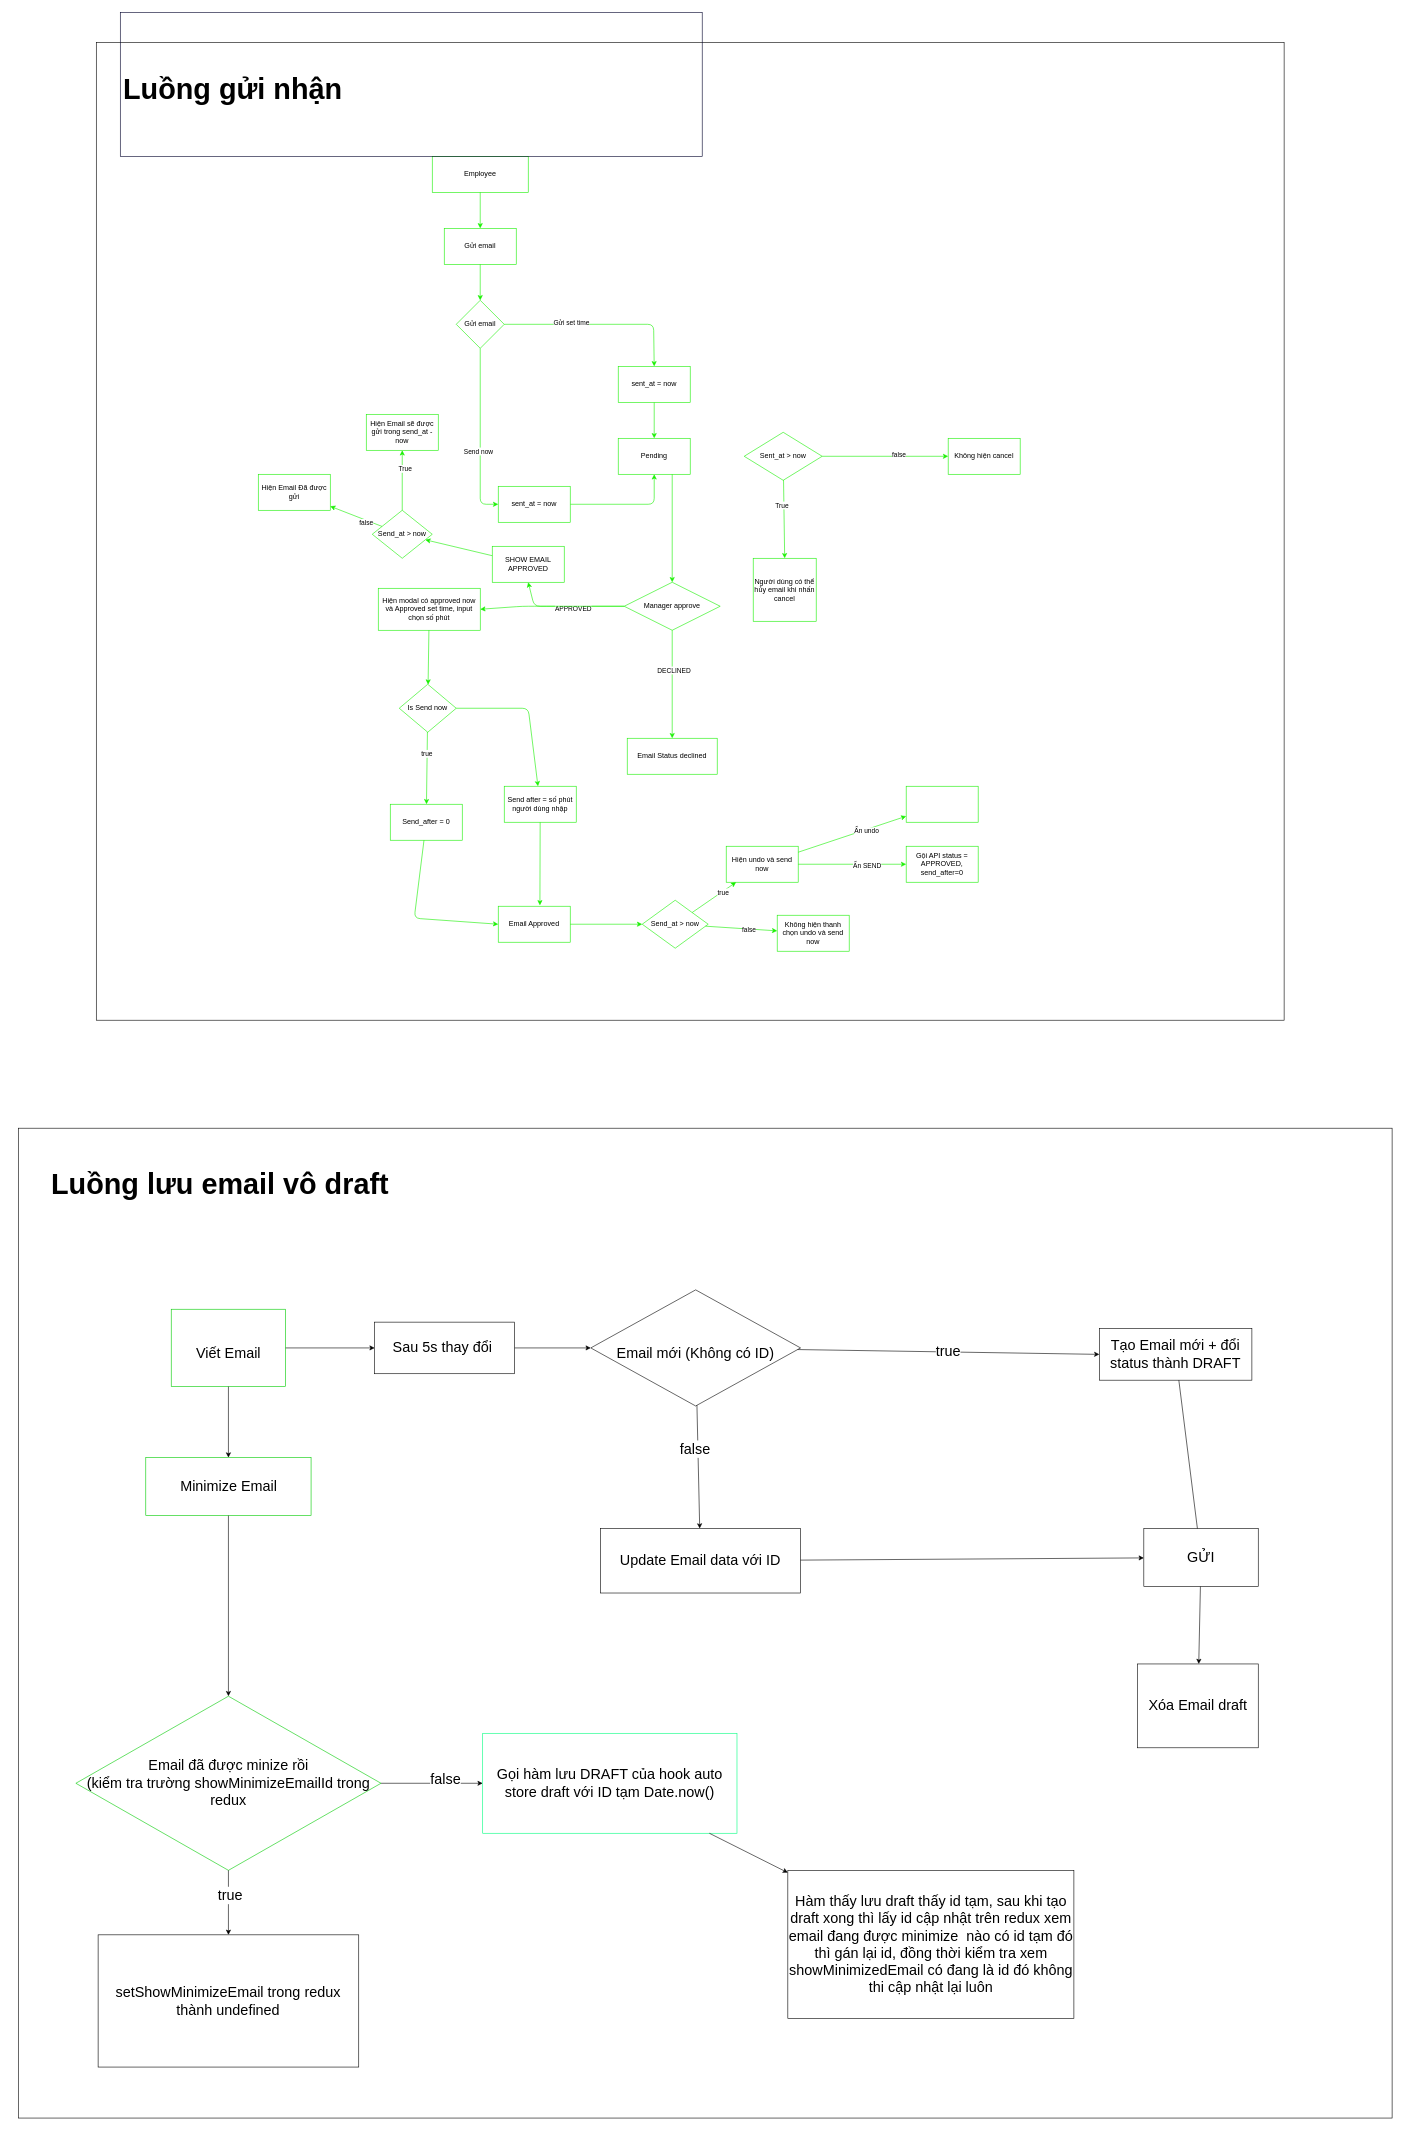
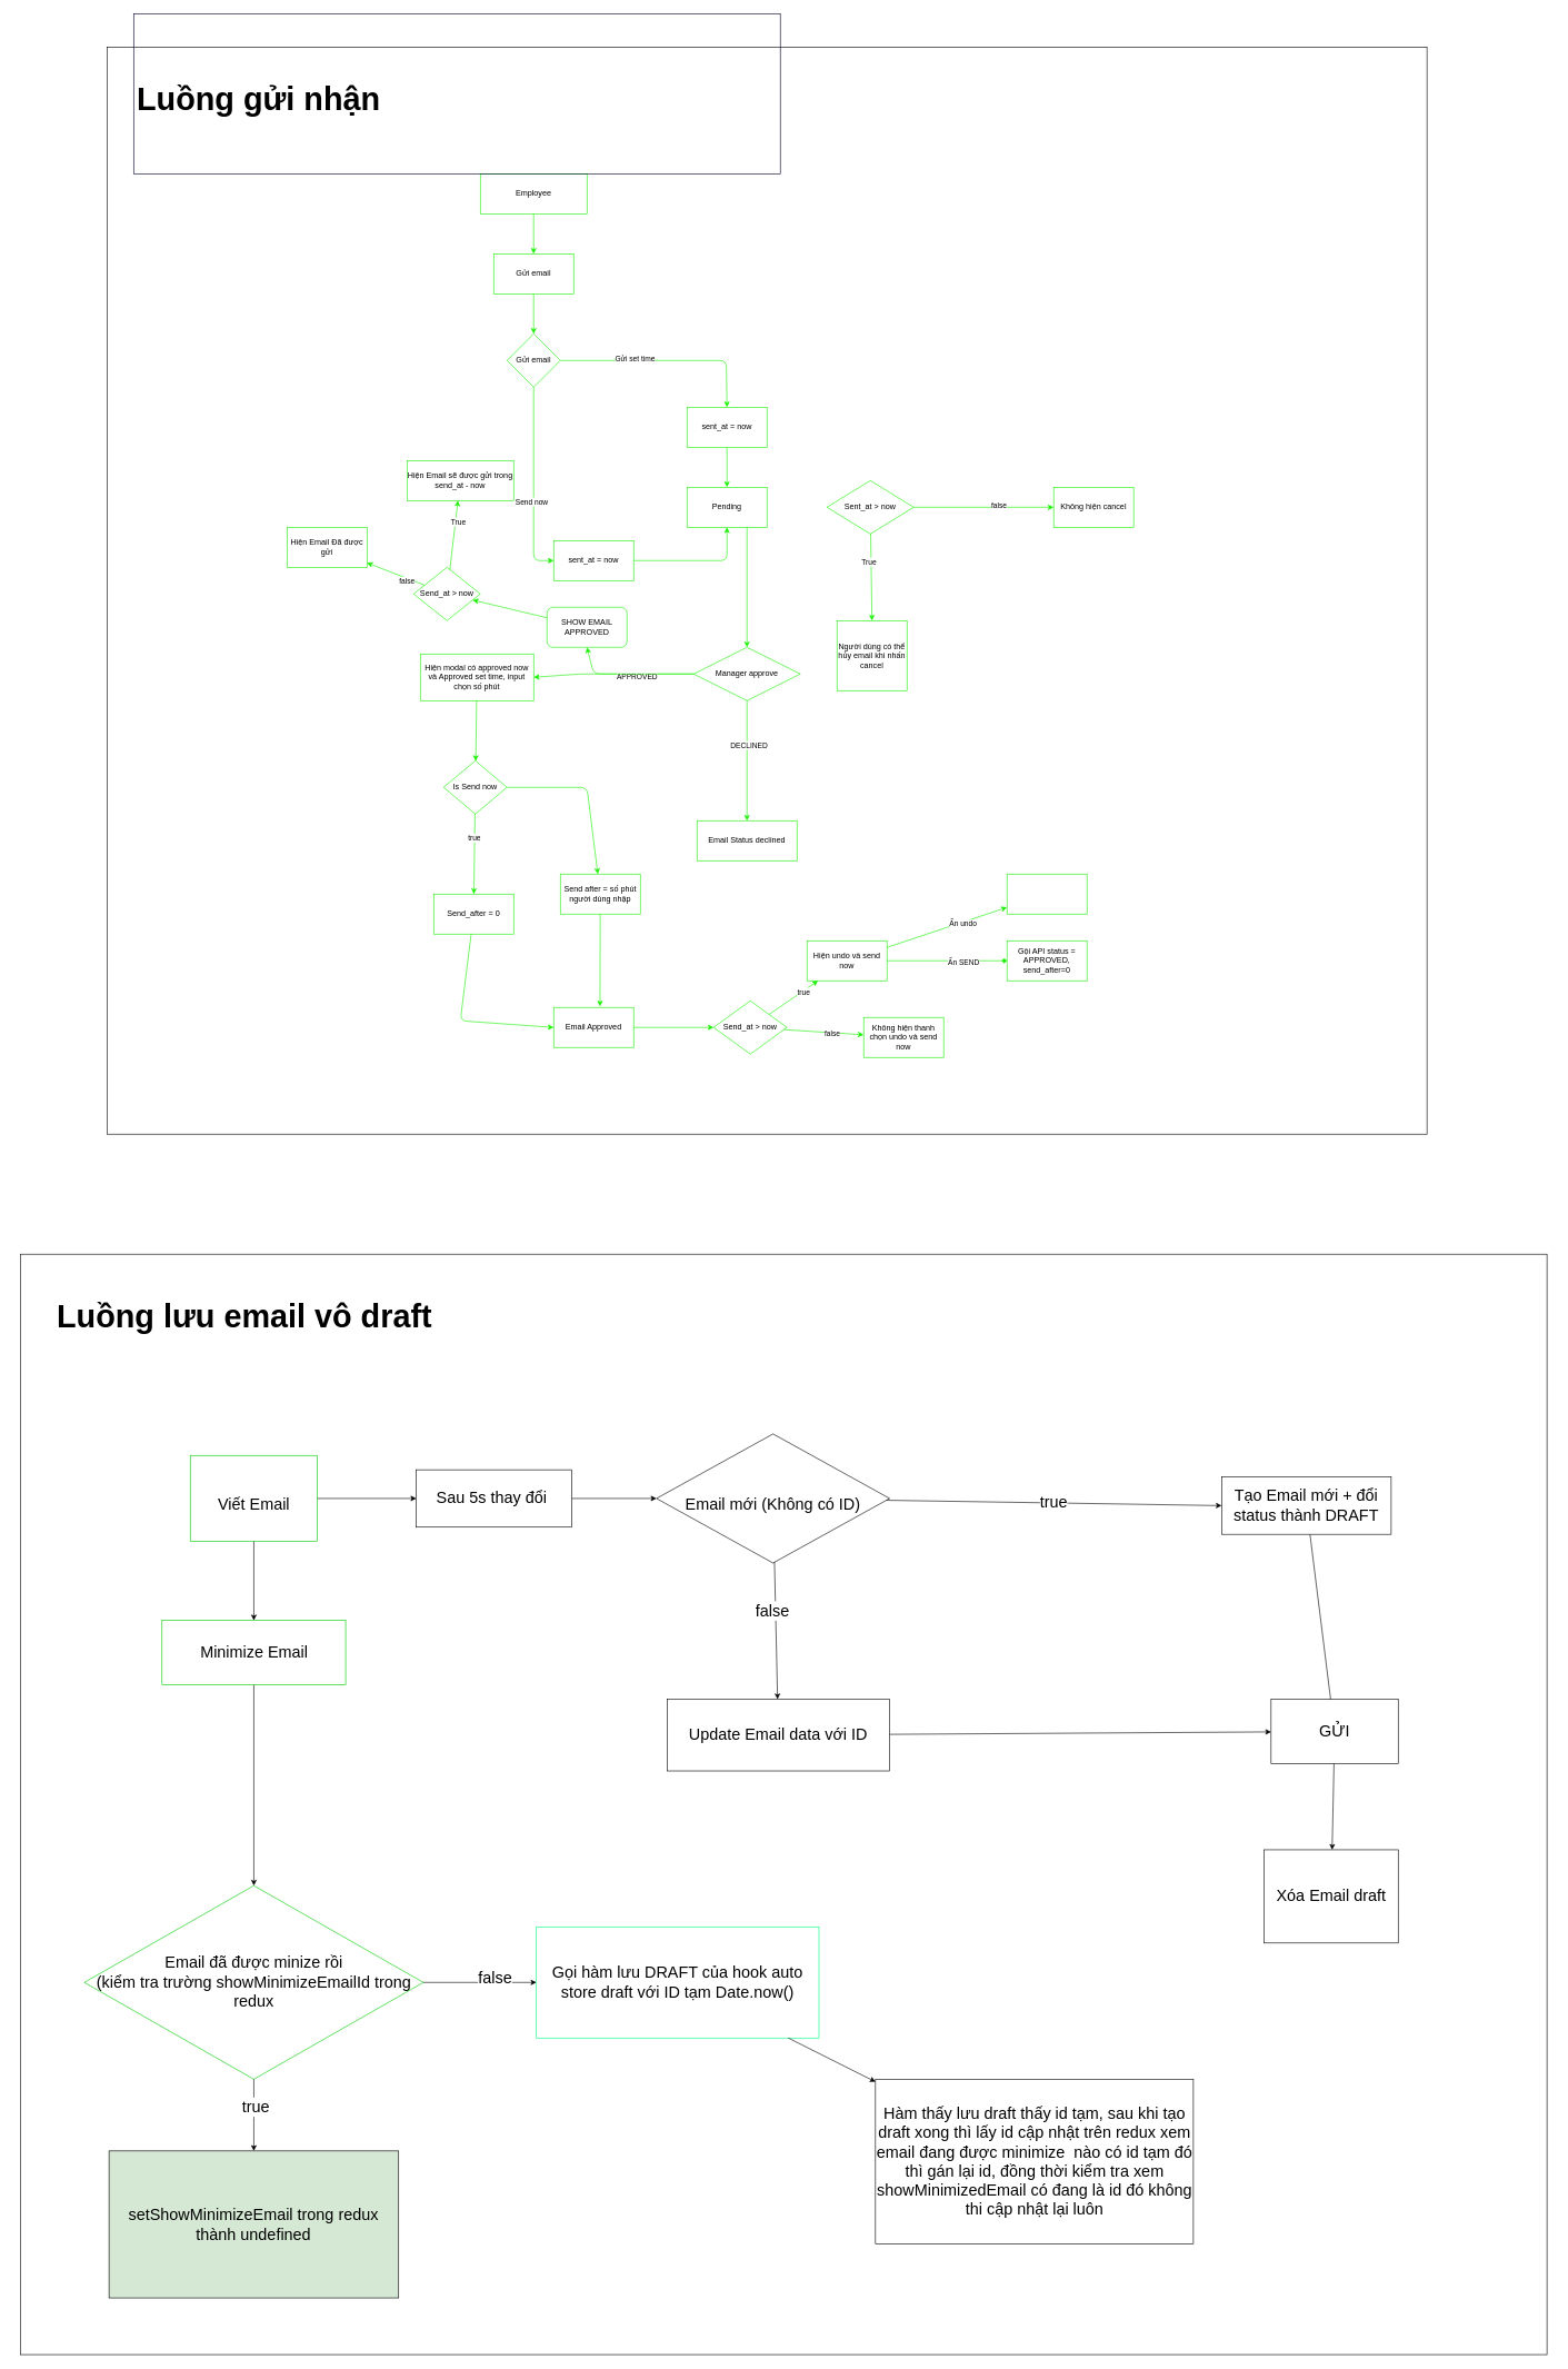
- <mxCell id="55" value="Hiện Email sẽ được gửi trong send_at - now" style="rounded=0;whiteSpace=wrap;html=1;strokeColor=#18F000;" parent="2" vertex="1"><mxGeometry x="450" y="670" width="120" height="60" as="geometry" /></mxCell>
+ <mxCell id="55" value="Hiện Email sẽ được gửi trong send_at - now" style="rounded=0;whiteSpace=wrap;html=1;strokeColor=#18F000;" parent="2" vertex="1"><mxGeometry x="450" y="670" width="160" height="60" as="geometry" /></mxCell>
- <mxCell id="51" value="SHOW EMAIL APPROVED" style="whiteSpace=wrap;html=1;strokeColor=#18F000;" parent="2" vertex="1"><mxGeometry x="660" y="890" width="120" height="60" as="geometry" /></mxCell>
+ <mxCell id="51" value="SHOW EMAIL APPROVED" style="whiteSpace=wrap;html=1;strokeColor=#18F000;rounded=1;" parent="2" vertex="1"><mxGeometry x="660" y="890" width="120" height="60" as="geometry" /></mxCell>
- <mxCell id="62" style="edgeStyle=none;html=1;strokeColor=#18F000;" parent="2" source="45" target="61" edge="1"><mxGeometry relative="1" as="geometry"><mxPoint x="1380" y="1420.005" as="targetPoint" /></mxGeometry></mxCell>
+ <mxCell id="62" style="edgeStyle=none;html=1;strokeColor=#18F000;endArrow=diamond;" parent="2" source="45" target="61" edge="1"><mxGeometry relative="1" as="geometry"><mxPoint x="1380" y="1420.005" as="targetPoint" /></mxGeometry></mxCell>
- <mxCell id="89" value="setShowMinimizeEmail trong redux thành undefined" style="rounded=0;whiteSpace=wrap;html=1;fontSize=24;" parent="68" vertex="1"><mxGeometry x="143.05" y="1354.608" width="434.45" height="220.392" as="geometry" /></mxCell>
+ <mxCell id="89" value="setShowMinimizeEmail trong redux thành undefined" style="rounded=0;whiteSpace=wrap;html=1;fontSize=24;fillColor=#d5e8d4;" parent="68" vertex="1"><mxGeometry x="143.05" y="1354.608" width="434.45" height="220.392" as="geometry" /></mxCell>
